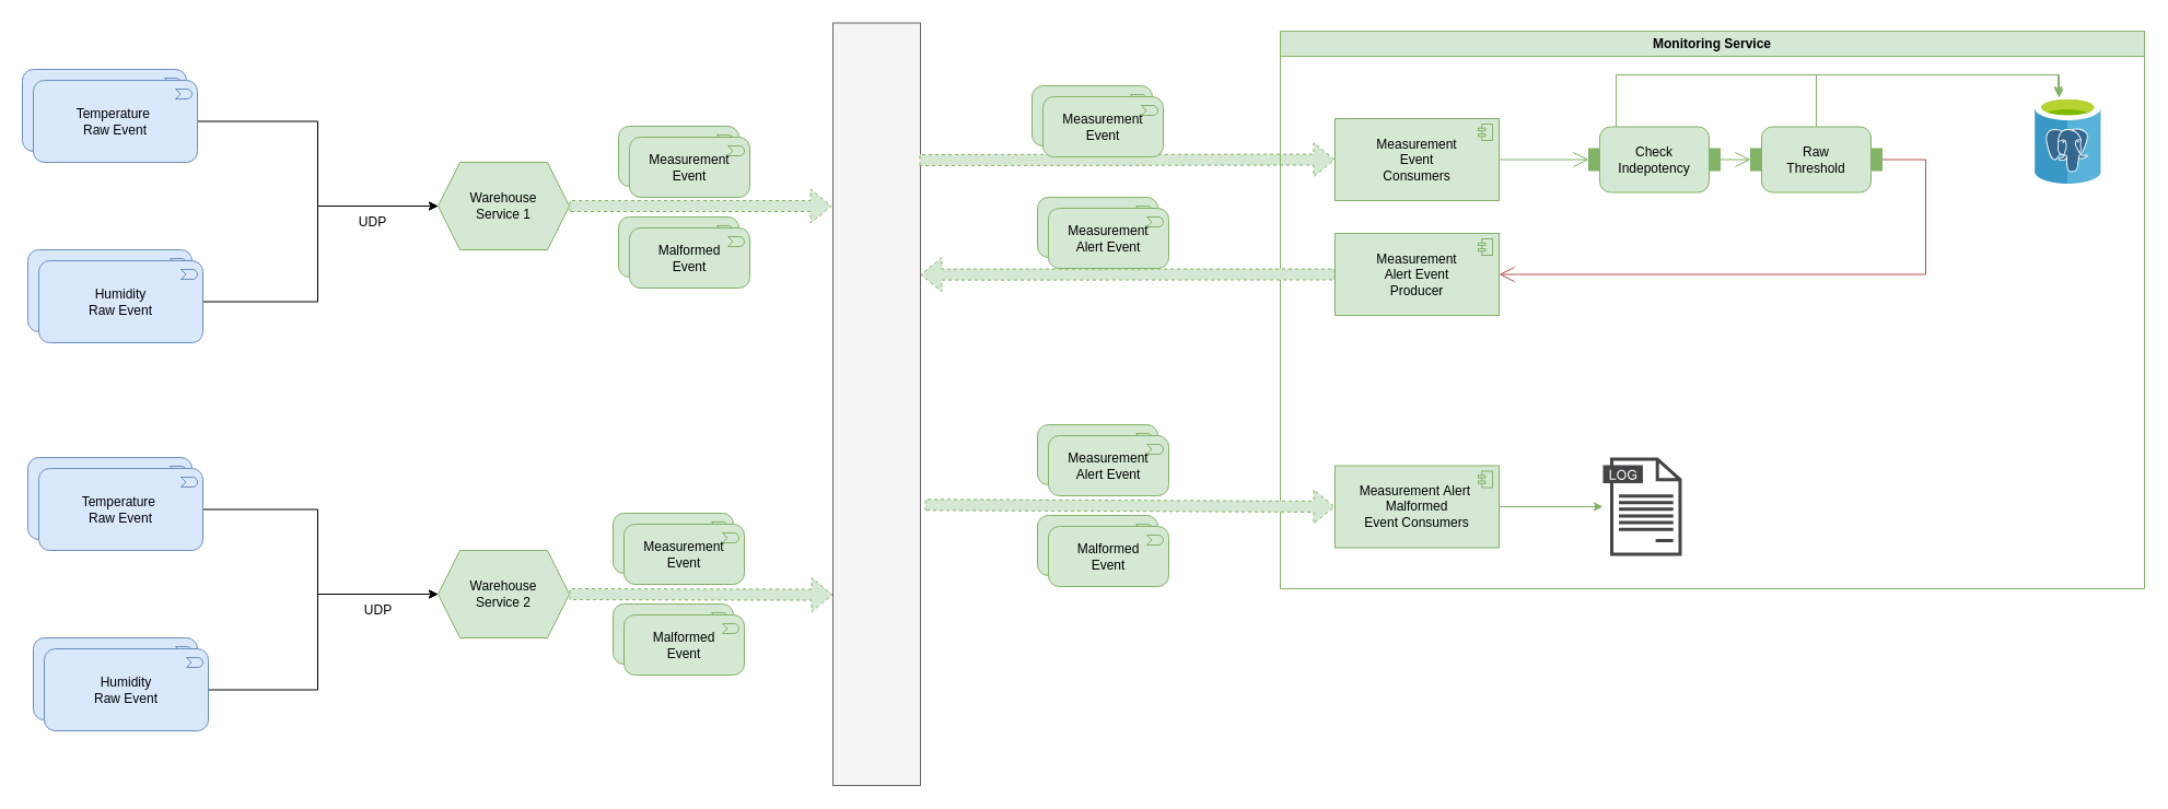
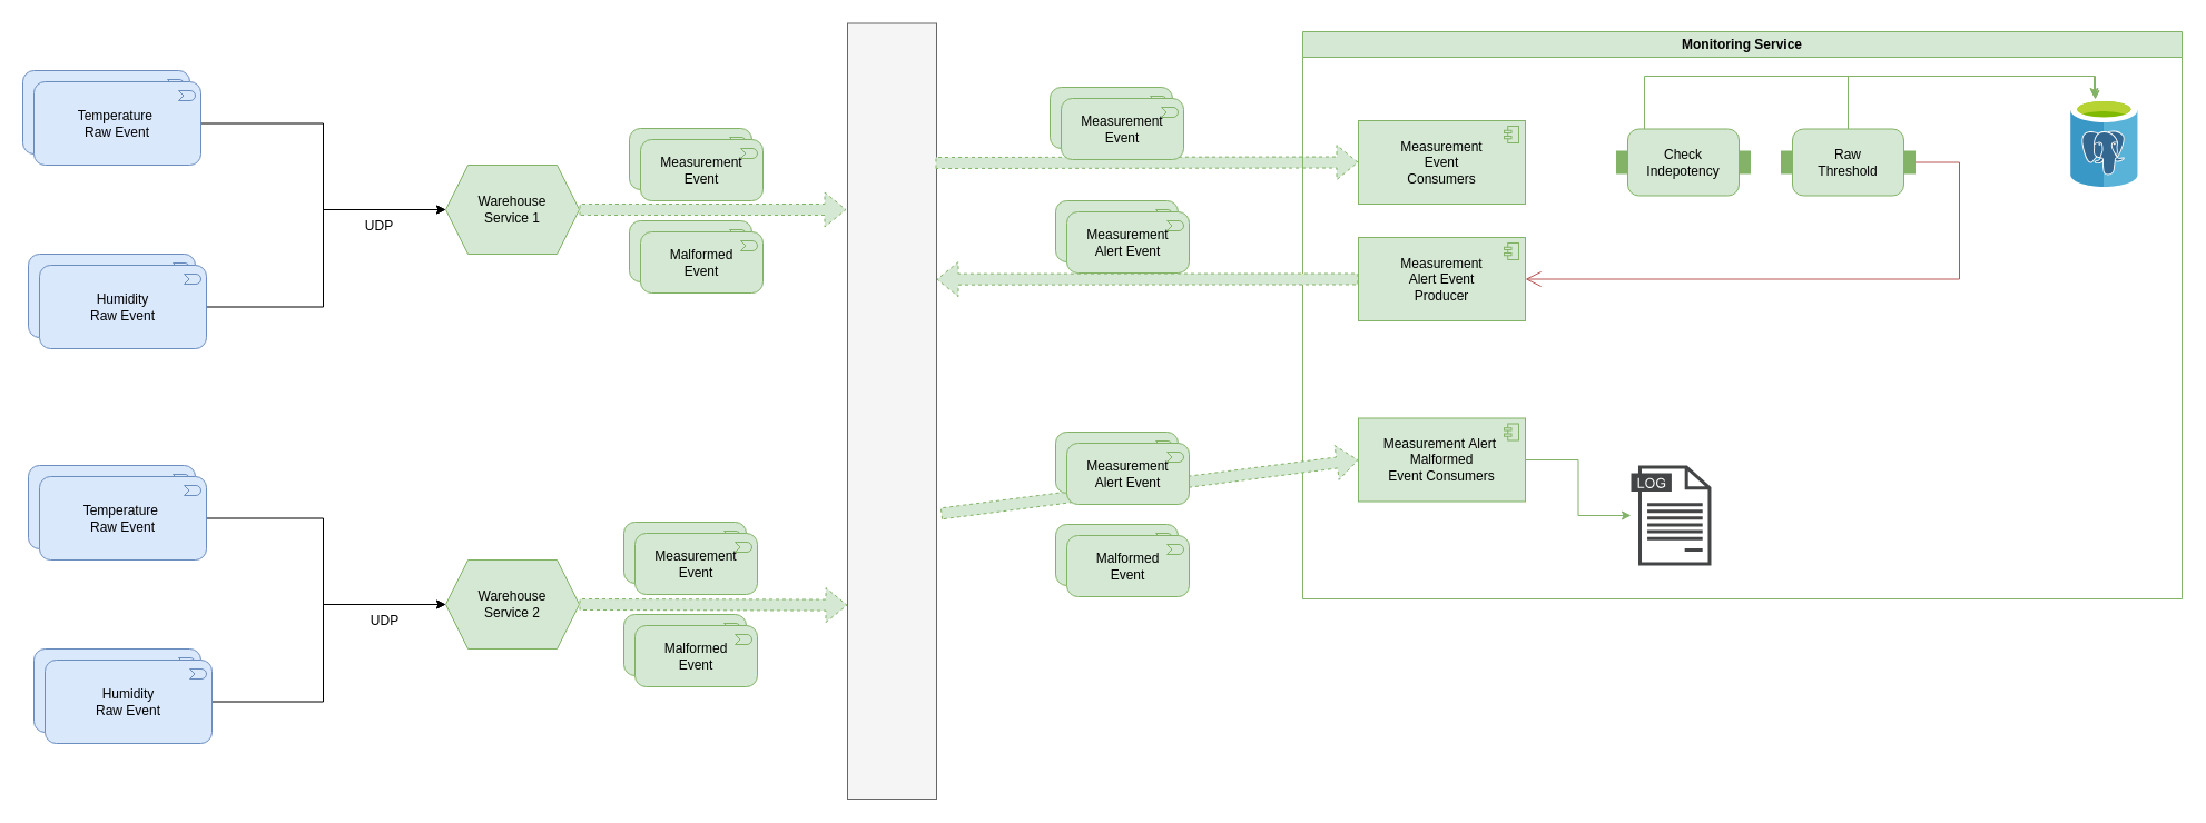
- <mxCell id="28" value="" style="edgeStyle=elbowEdgeStyle;html=1;elbow=horizontal;startArrow=open;rounded=0;endArrow=none;exitX=0;exitY=0.5;startSize=12;entryX=1;entryY=0.5;entryDx=0;entryDy=0;entryPerimeter=0;fillColor=#d5e8d4;strokeColor=#82b366;" parent="24" source="34" target="29" edge="1"><mxGeometry relative="1" as="geometry"><mxPoint x="210" y="130" as="targetPoint" /></mxGeometry></mxCell>
- <mxCell id="35" value="" style="edgeStyle=elbowEdgeStyle;html=1;elbow=horizontal;startArrow=open;rounded=0;endArrow=none;exitX=0;exitY=0.5;startSize=12;entryX=1;entryY=0.5;entryDx=0;entryDy=0;entryPerimeter=0;fillColor=#d5e8d4;strokeColor=#82b366;" parent="24" source="27" target="34" edge="1"><mxGeometry relative="1" as="geometry"><mxPoint x="1430" y="448" as="targetPoint" /><mxPoint x="1660" y="448" as="sourcePoint" /></mxGeometry></mxCell>
- <mxCell id="32" value="Measurement&amp;nbsp;&lt;span style=&quot;background-color: initial;&quot;&gt;Alert&amp;nbsp;&lt;/span&gt;&lt;div&gt;Malformed&lt;br&gt;&lt;div&gt;Event Consumers&lt;/div&gt;&lt;/div&gt;" style="html=1;outlineConnect=0;whiteSpace=wrap;fillColor=#d5e8d4;shape=mxgraph.archimate3.application;appType=comp;archiType=square;strokeColor=#82b366;" parent="24" vertex="1"><mxGeometry x="50" y="397.5" width="150" height="75" as="geometry" /></mxCell>
+ <mxCell id="32" value="Measurement&amp;nbsp;&lt;span style=&quot;background-color: initial;&quot;&gt;Alert&amp;nbsp;&lt;/span&gt;&lt;div&gt;Malformed&lt;br&gt;&lt;div&gt;Event Consumers&lt;/div&gt;&lt;/div&gt;" style="html=1;outlineConnect=0;whiteSpace=wrap;fillColor=#d5e8d4;shape=mxgraph.archimate3.application;appType=comp;archiType=square;strokeColor=#82b366;" parent="24" vertex="1"><mxGeometry x="50" y="347.5" width="150" height="75" as="geometry" /></mxCell>
